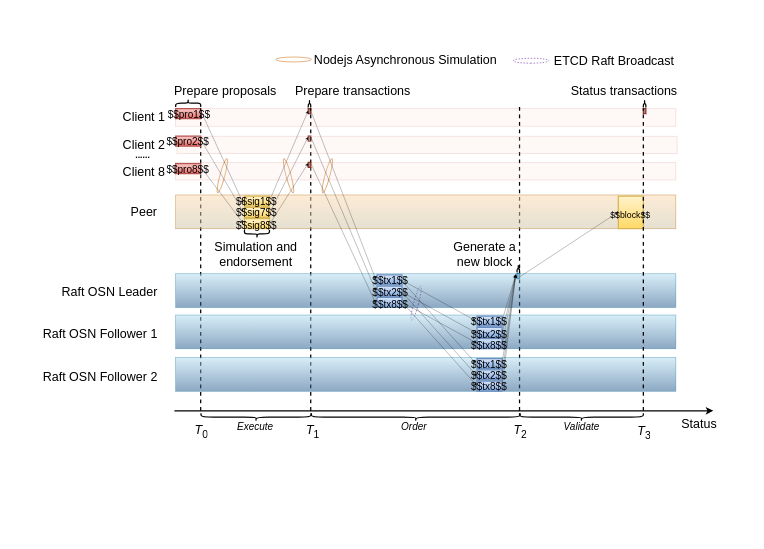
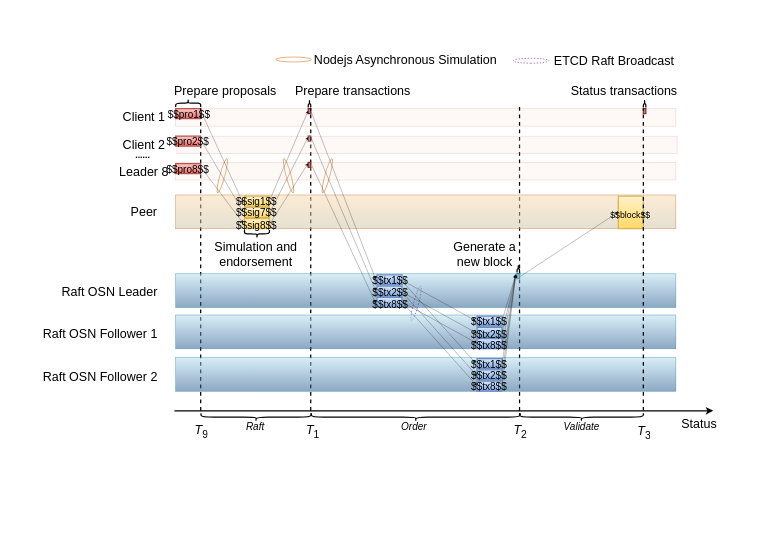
- <mxCell id="49" value="&lt;h6 style=&quot;&quot;&gt;&lt;font style=&quot;font-weight: normal; font-size: 10px;&quot;&gt;Client 8&lt;/font&gt;&lt;/h6&gt;" style="text;html=1;strokeColor=none;fillColor=none;align=center;verticalAlign=middle;whiteSpace=wrap;rounded=0;" parent="1" vertex="1"><mxGeometry x="85.25" y="109" width="60" height="55" as="geometry" /></mxCell>
+ <mxCell id="49" value="&lt;h6 style=&quot;&quot;&gt;&lt;font style=&quot;font-weight: normal; font-size: 10px;&quot;&gt;Leader 8&lt;/font&gt;&lt;/h6&gt;" style="text;html=1;strokeColor=none;fillColor=none;align=center;verticalAlign=middle;whiteSpace=wrap;rounded=0;" parent="1" vertex="1"><mxGeometry x="85.25" y="109" width="60" height="55" as="geometry" /></mxCell>
- <mxCell id="20" value="&lt;h6 style=&quot;&quot;&gt;&lt;font size=&quot;1&quot; style=&quot;&quot;&gt;&lt;i style=&quot;font-size: 8px; font-weight: normal;&quot;&gt;Execute&lt;/i&gt;&lt;/font&gt;&lt;/h6&gt;" style="text;html=1;strokeColor=none;fillColor=none;align=center;verticalAlign=middle;whiteSpace=wrap;rounded=0;" parent="1" vertex="1"><mxGeometry x="174.25" y="312" width="60" height="55" as="geometry" /></mxCell>
+ <mxCell id="20" value="&lt;h6 style=&quot;&quot;&gt;&lt;font size=&quot;1&quot; style=&quot;&quot;&gt;&lt;i style=&quot;font-size: 8px; font-weight: normal;&quot;&gt;Raft&lt;/i&gt;&lt;/font&gt;&lt;/h6&gt;" style="text;html=1;strokeColor=none;fillColor=none;align=center;verticalAlign=middle;whiteSpace=wrap;rounded=0;" parent="1" vertex="1"><mxGeometry x="174.25" y="312" width="60" height="55" as="geometry" /></mxCell>
- <mxCell id="41" value="&lt;font style=&quot;font-size: 10px;&quot;&gt;&lt;i style=&quot;&quot;&gt;T&lt;/i&gt;&lt;sub style=&quot;&quot;&gt;0&lt;/sub&gt;&lt;/font&gt;" style="text;html=1;strokeColor=none;fillColor=none;align=center;verticalAlign=middle;whiteSpace=wrap;overflow=hidden;dashed=1;labelBackgroundColor=none;fontSize=5;fontColor=#000000;" parent="1" vertex="1"><mxGeometry x="121" y="334" width="80" height="20" as="geometry" /></mxCell>
+ <mxCell id="41" value="&lt;font style=&quot;font-size: 10px;&quot;&gt;&lt;i style=&quot;&quot;&gt;T&lt;/i&gt;&lt;sub style=&quot;&quot;&gt;9&lt;/sub&gt;&lt;/font&gt;" style="text;html=1;strokeColor=none;fillColor=none;align=center;verticalAlign=middle;whiteSpace=wrap;overflow=hidden;dashed=1;labelBackgroundColor=none;fontSize=5;fontColor=#000000;" parent="1" vertex="1"><mxGeometry x="121" y="334" width="80" height="20" as="geometry" /></mxCell>
